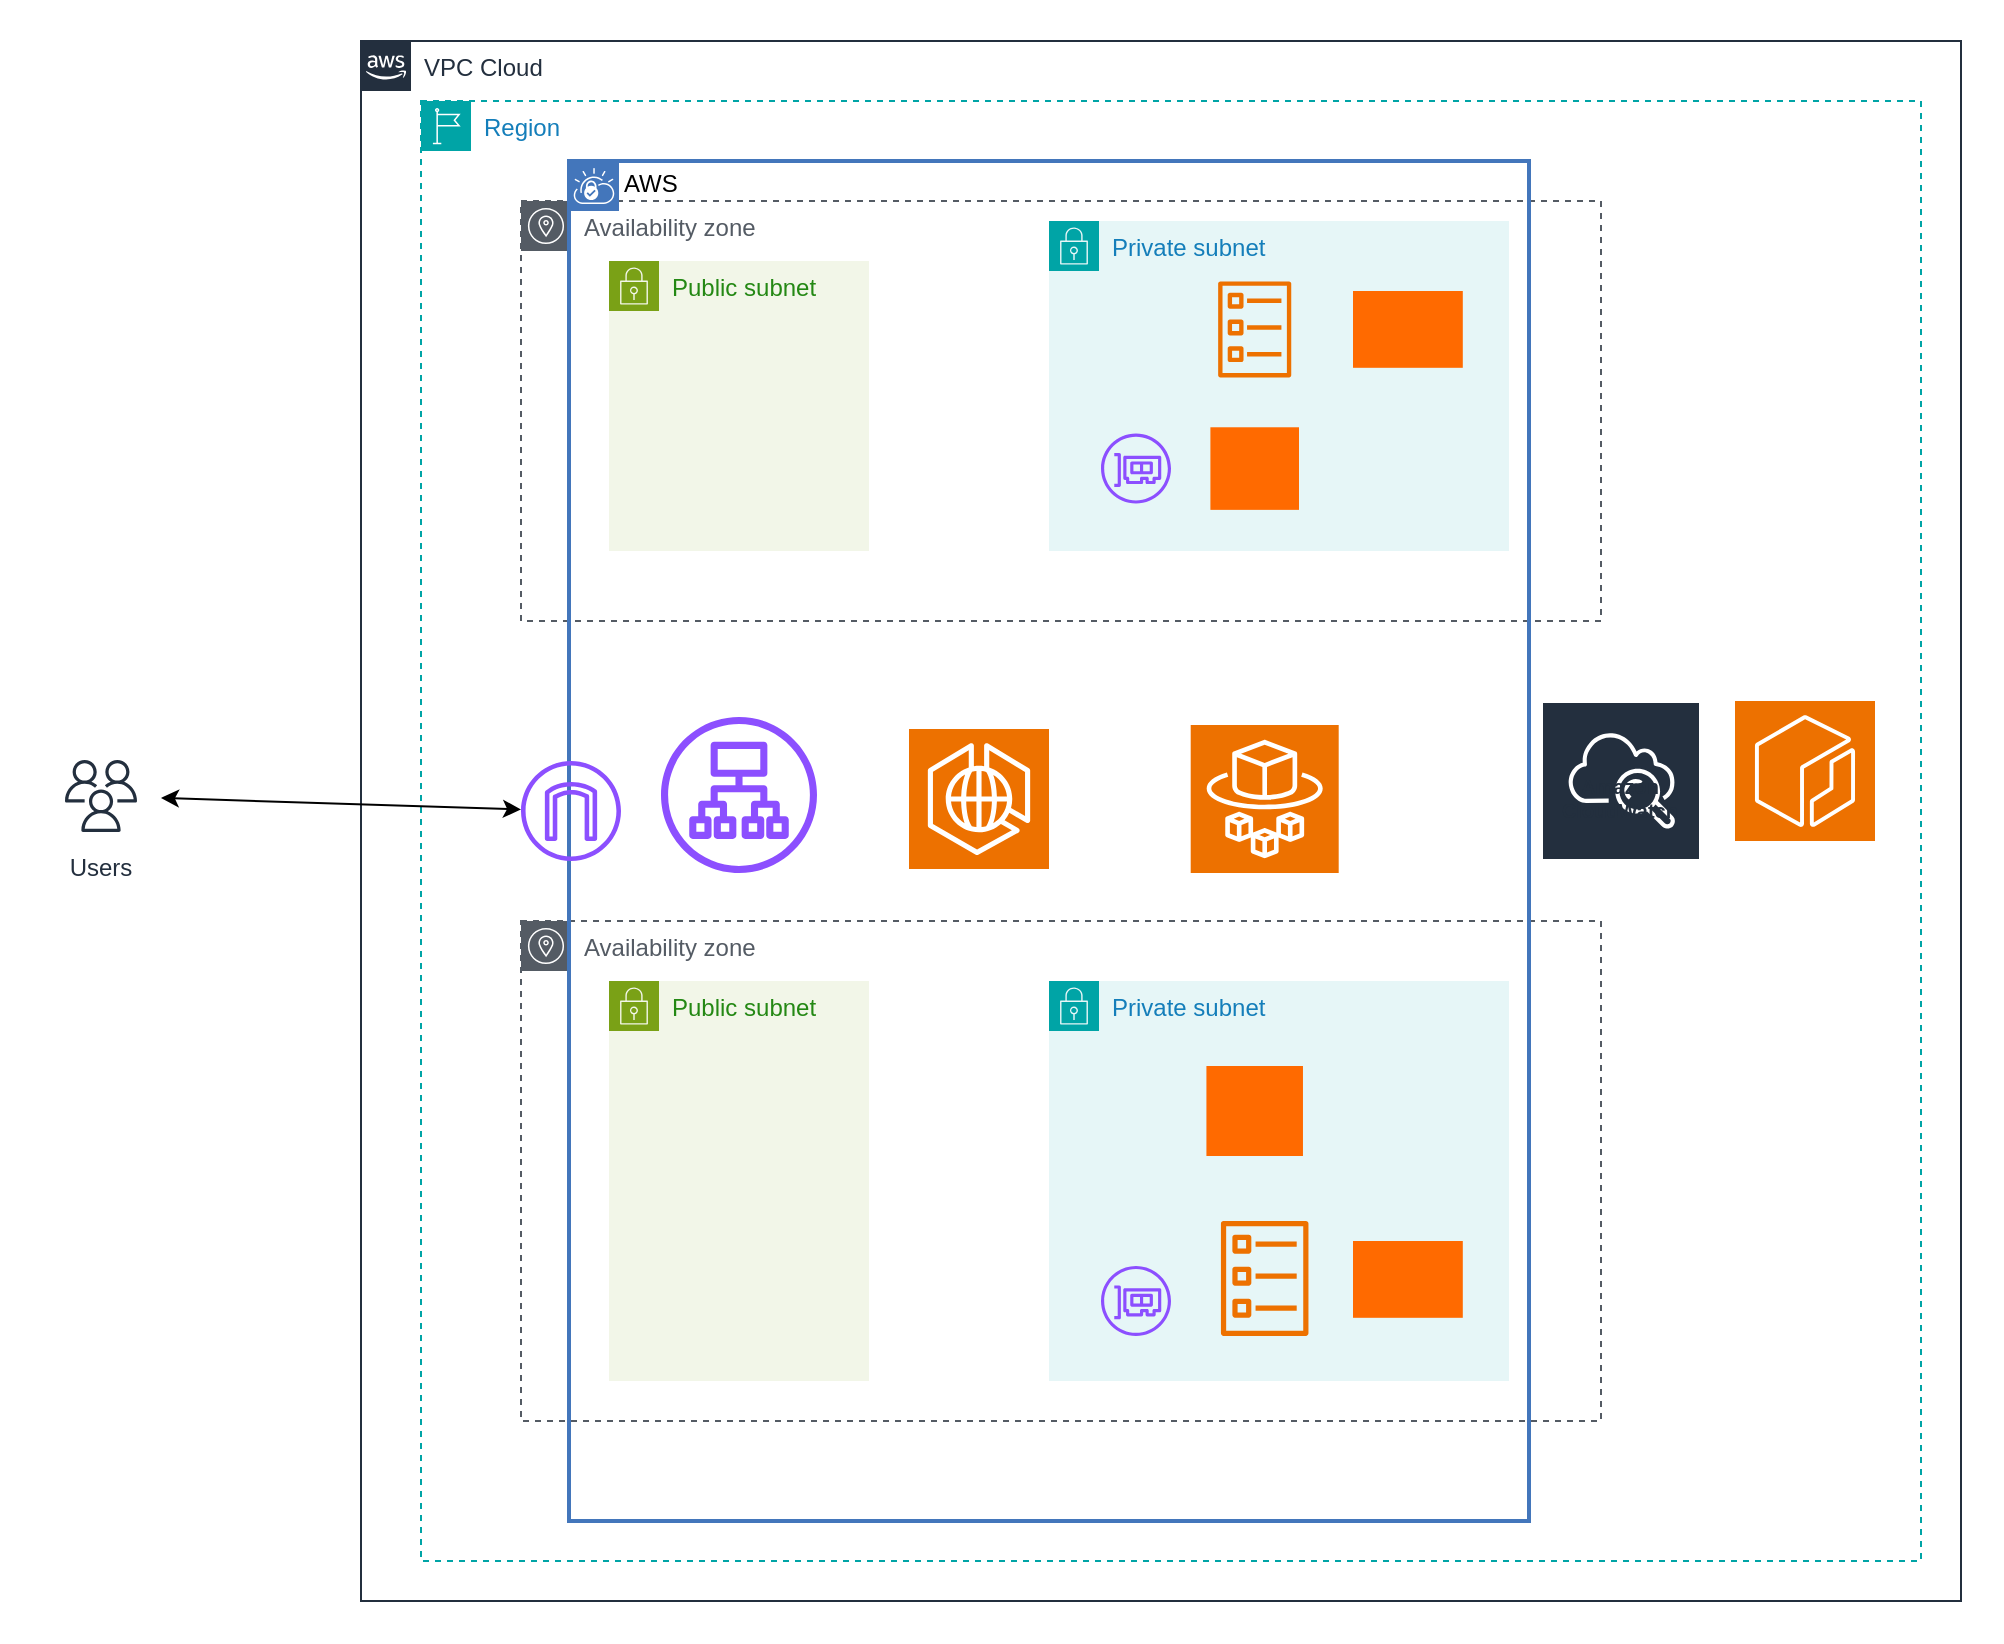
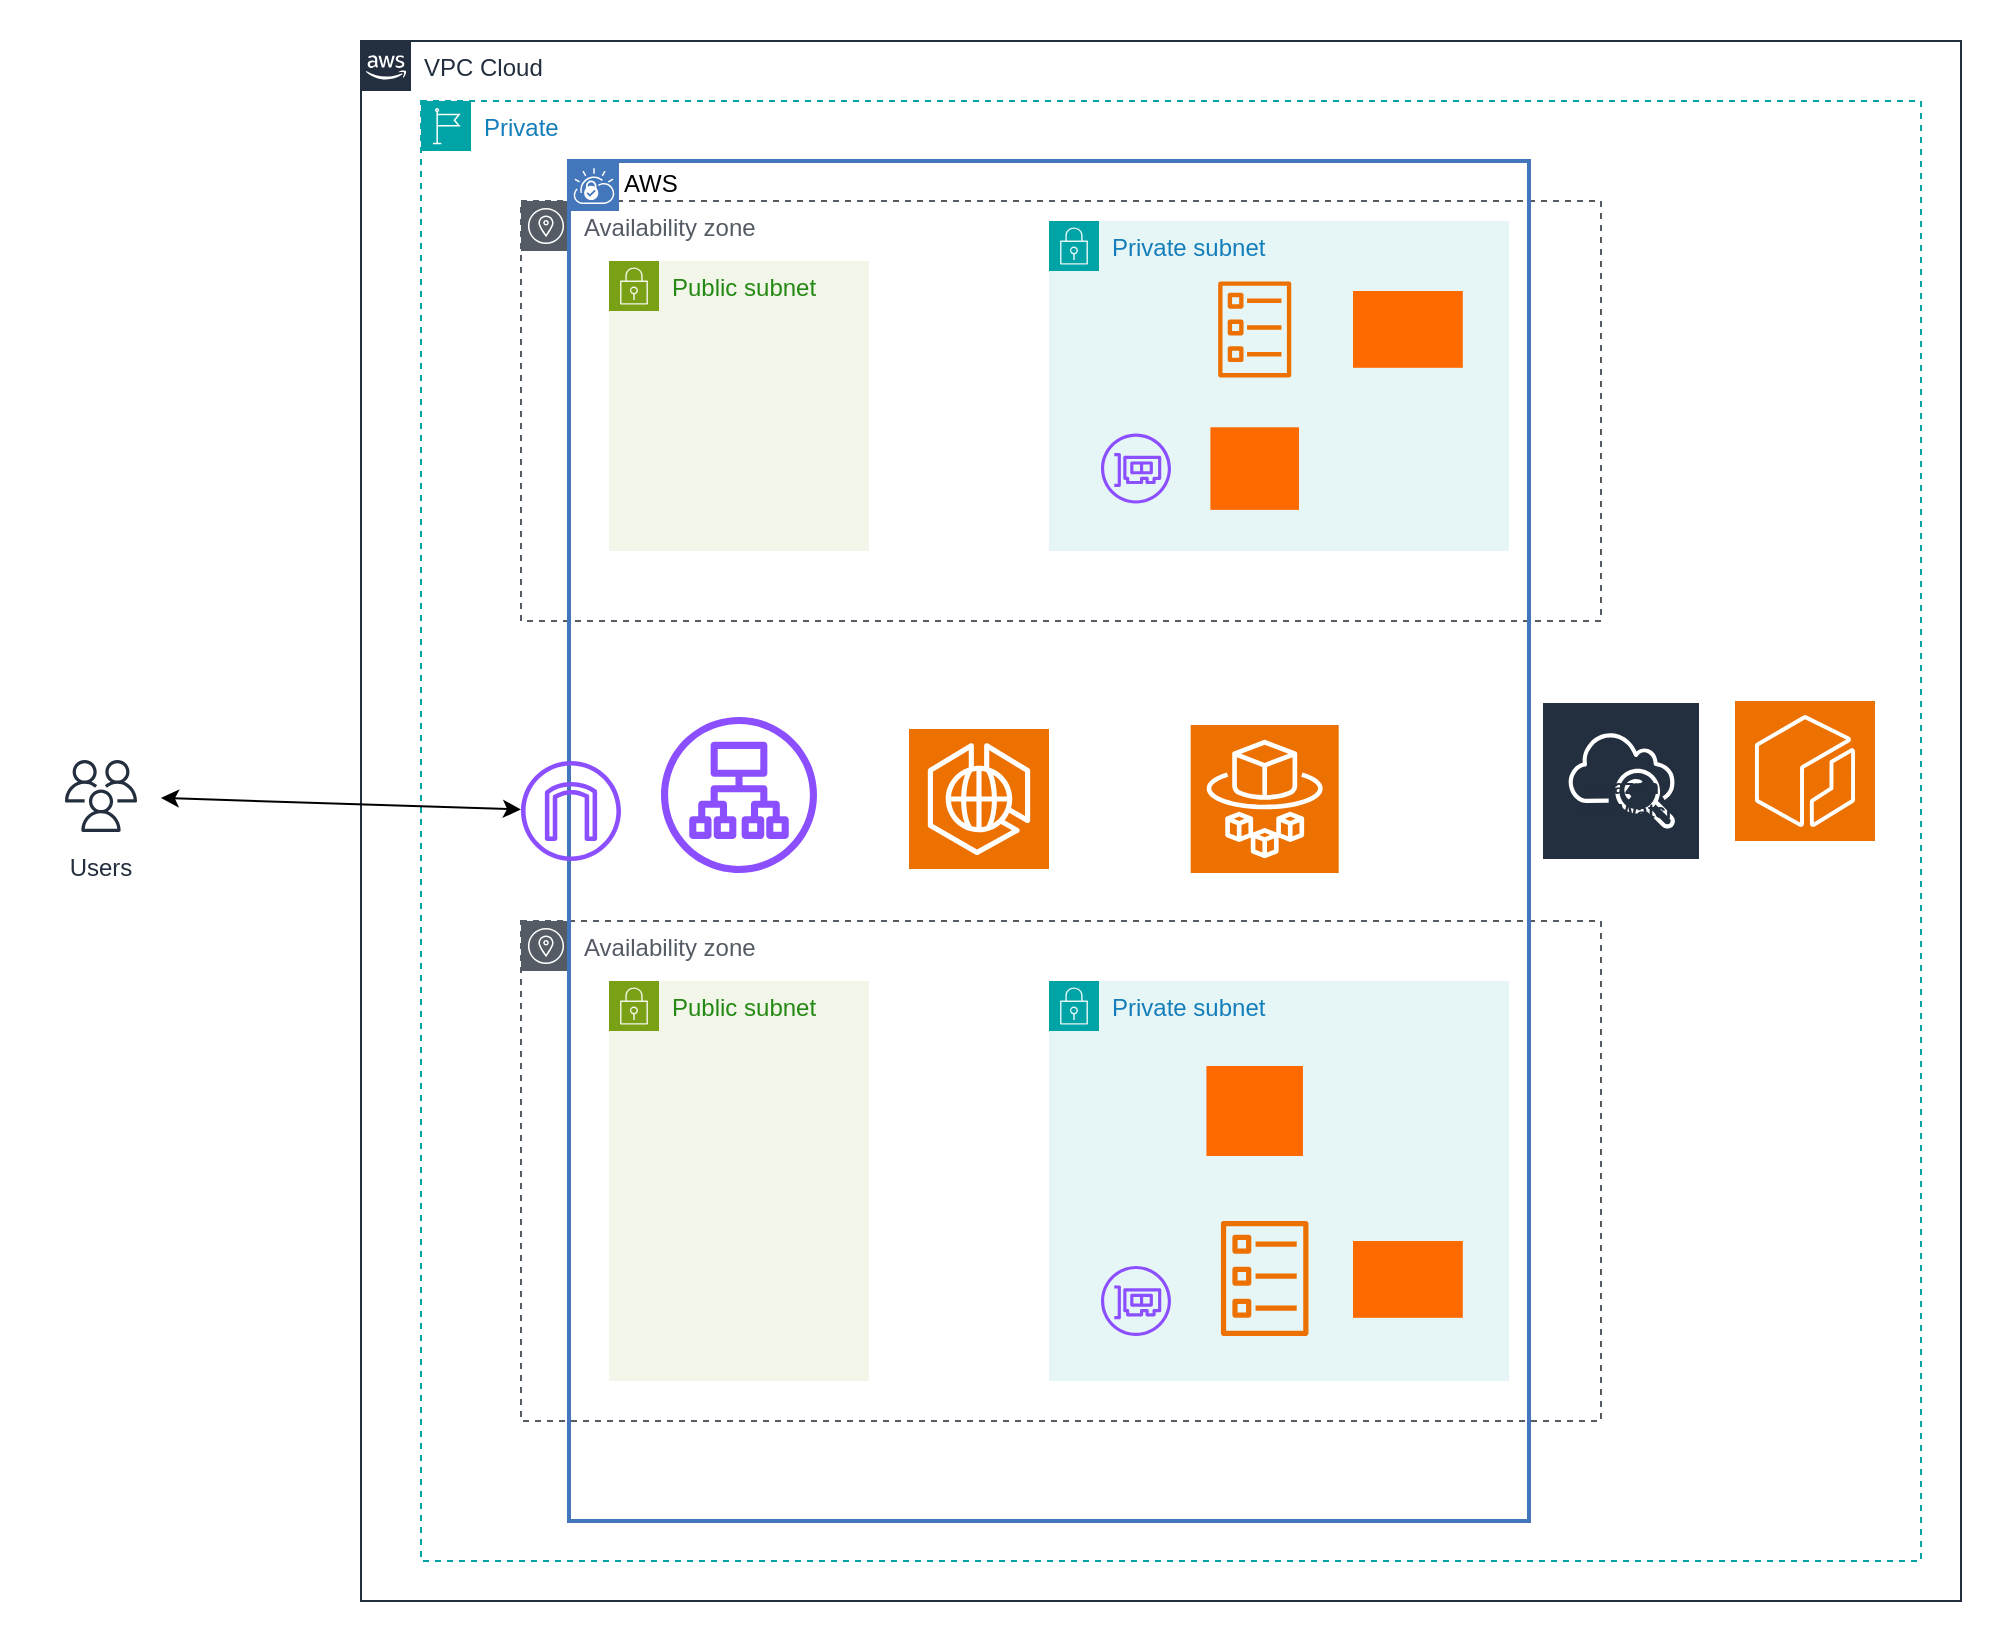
- <mxCell id="3" value="Region" style="points=[[0,0],[0.25,0],[0.5,0],[0.75,0],[1,0],[1,0.25],[1,0.5],[1,0.75],[1,1],[0.75,1],[0.5,1],[0.25,1],[0,1],[0,0.75],[0,0.5],[0,0.25]];outlineConnect=0;gradientColor=none;html=1;whiteSpace=wrap;fontSize=12;fontStyle=0;container=1;pointerEvents=0;collapsible=0;recursiveResize=0;shape=mxgraph.aws4.group;grIcon=mxgraph.aws4.group_region;strokeColor=#00A4A6;fillColor=none;verticalAlign=top;align=left;spacingLeft=30;fontColor=#147EBA;dashed=1;" parent="1" vertex="1"><mxGeometry x="210" y="50" width="750" height="730" as="geometry" /></mxCell>
+ <mxCell id="3" value="Private" style="points=[[0,0],[0.25,0],[0.5,0],[0.75,0],[1,0],[1,0.25],[1,0.5],[1,0.75],[1,1],[0.75,1],[0.5,1],[0.25,1],[0,1],[0,0.75],[0,0.5],[0,0.25]];outlineConnect=0;gradientColor=none;html=1;whiteSpace=wrap;fontSize=12;fontStyle=0;container=1;pointerEvents=0;collapsible=0;recursiveResize=0;shape=mxgraph.aws4.group;grIcon=mxgraph.aws4.group_region;strokeColor=#00A4A6;fillColor=none;verticalAlign=top;align=left;spacingLeft=30;fontColor=#147EBA;dashed=1;" parent="1" vertex="1"><mxGeometry x="210" y="50" width="750" height="730" as="geometry" /></mxCell>
